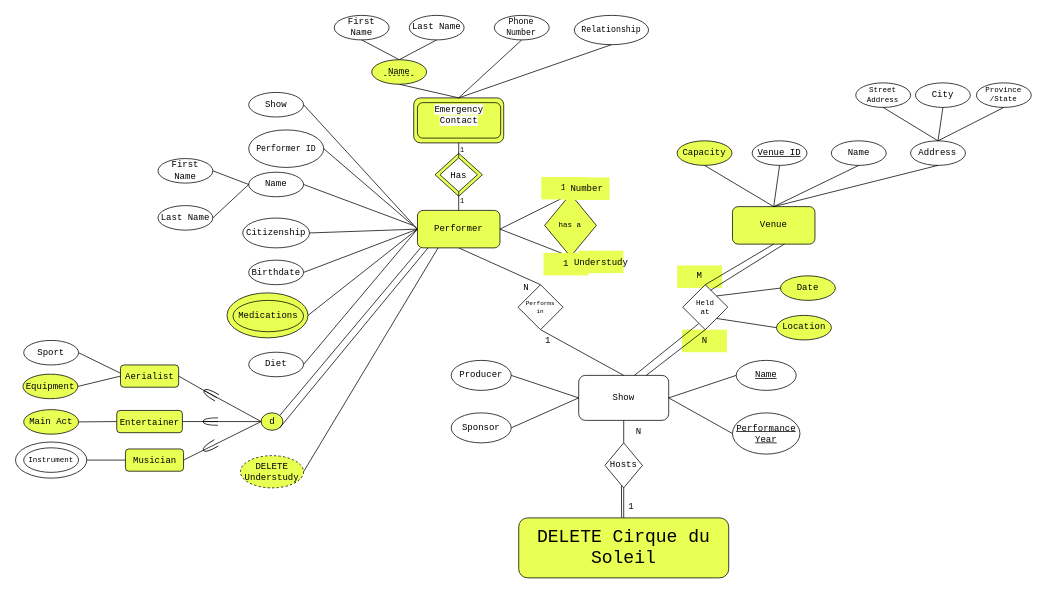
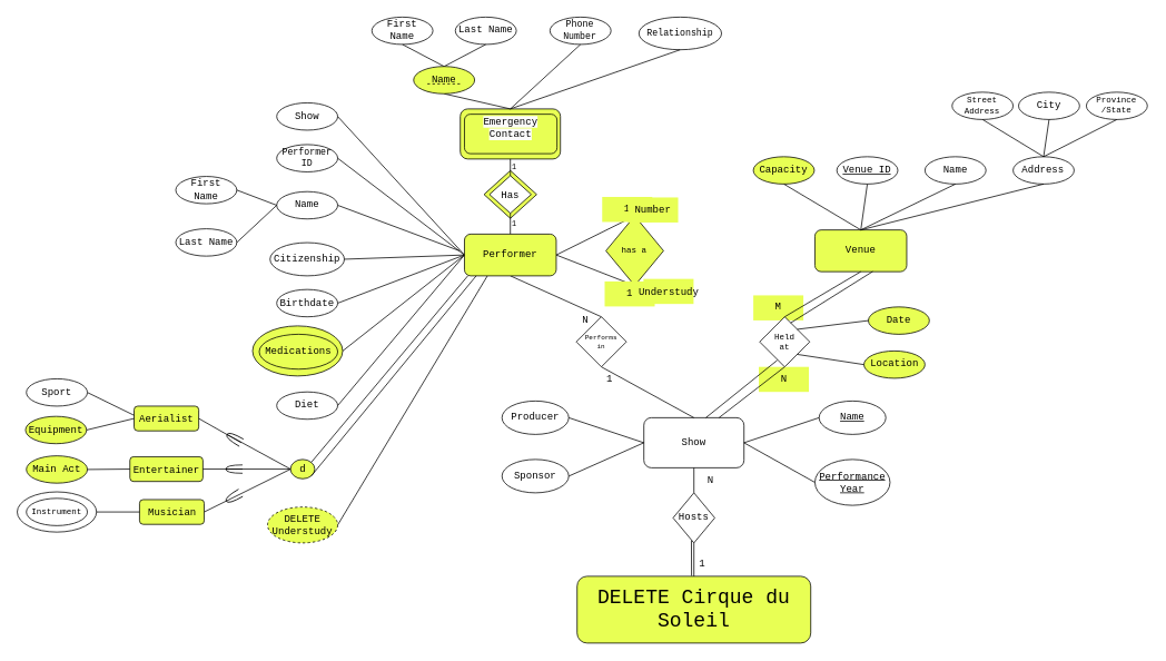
- <mxCell id="40" value="Performer ID" style="ellipse;whiteSpace=wrap;html=1;container=0;fontSize=11;fontFamily=Courier New;" parent="1" vertex="1"><mxGeometry x="330.94" y="172.733" width="100" height="50" as="geometry" /></mxCell>
+ <mxCell id="40" value="Performer ID" style="ellipse;whiteSpace=wrap;html=1;container=0;fontSize=11;fontFamily=Courier New;" parent="1" vertex="1"><mxGeometry x="330.94" y="172.733" width="73.125" height="32.727" as="geometry" /></mxCell>
